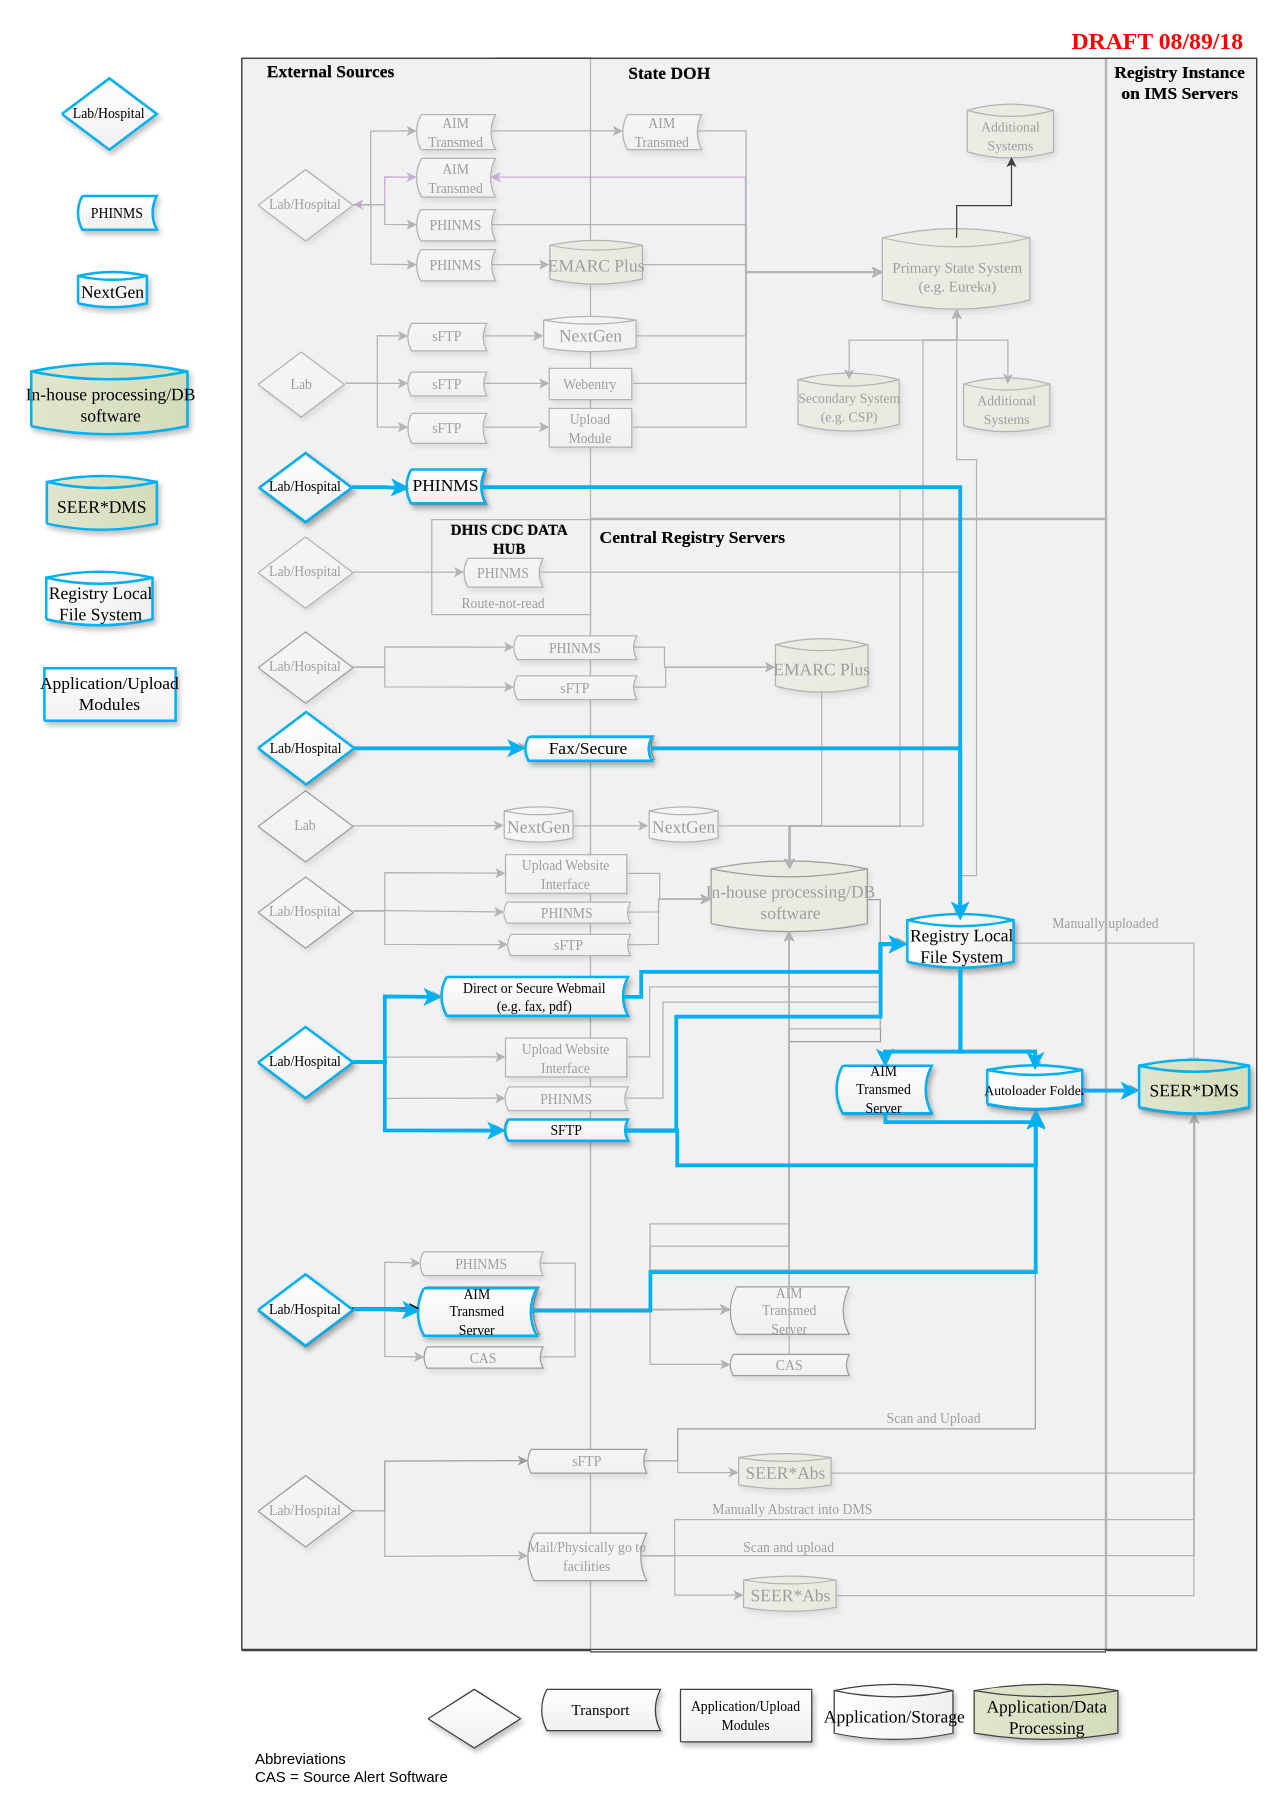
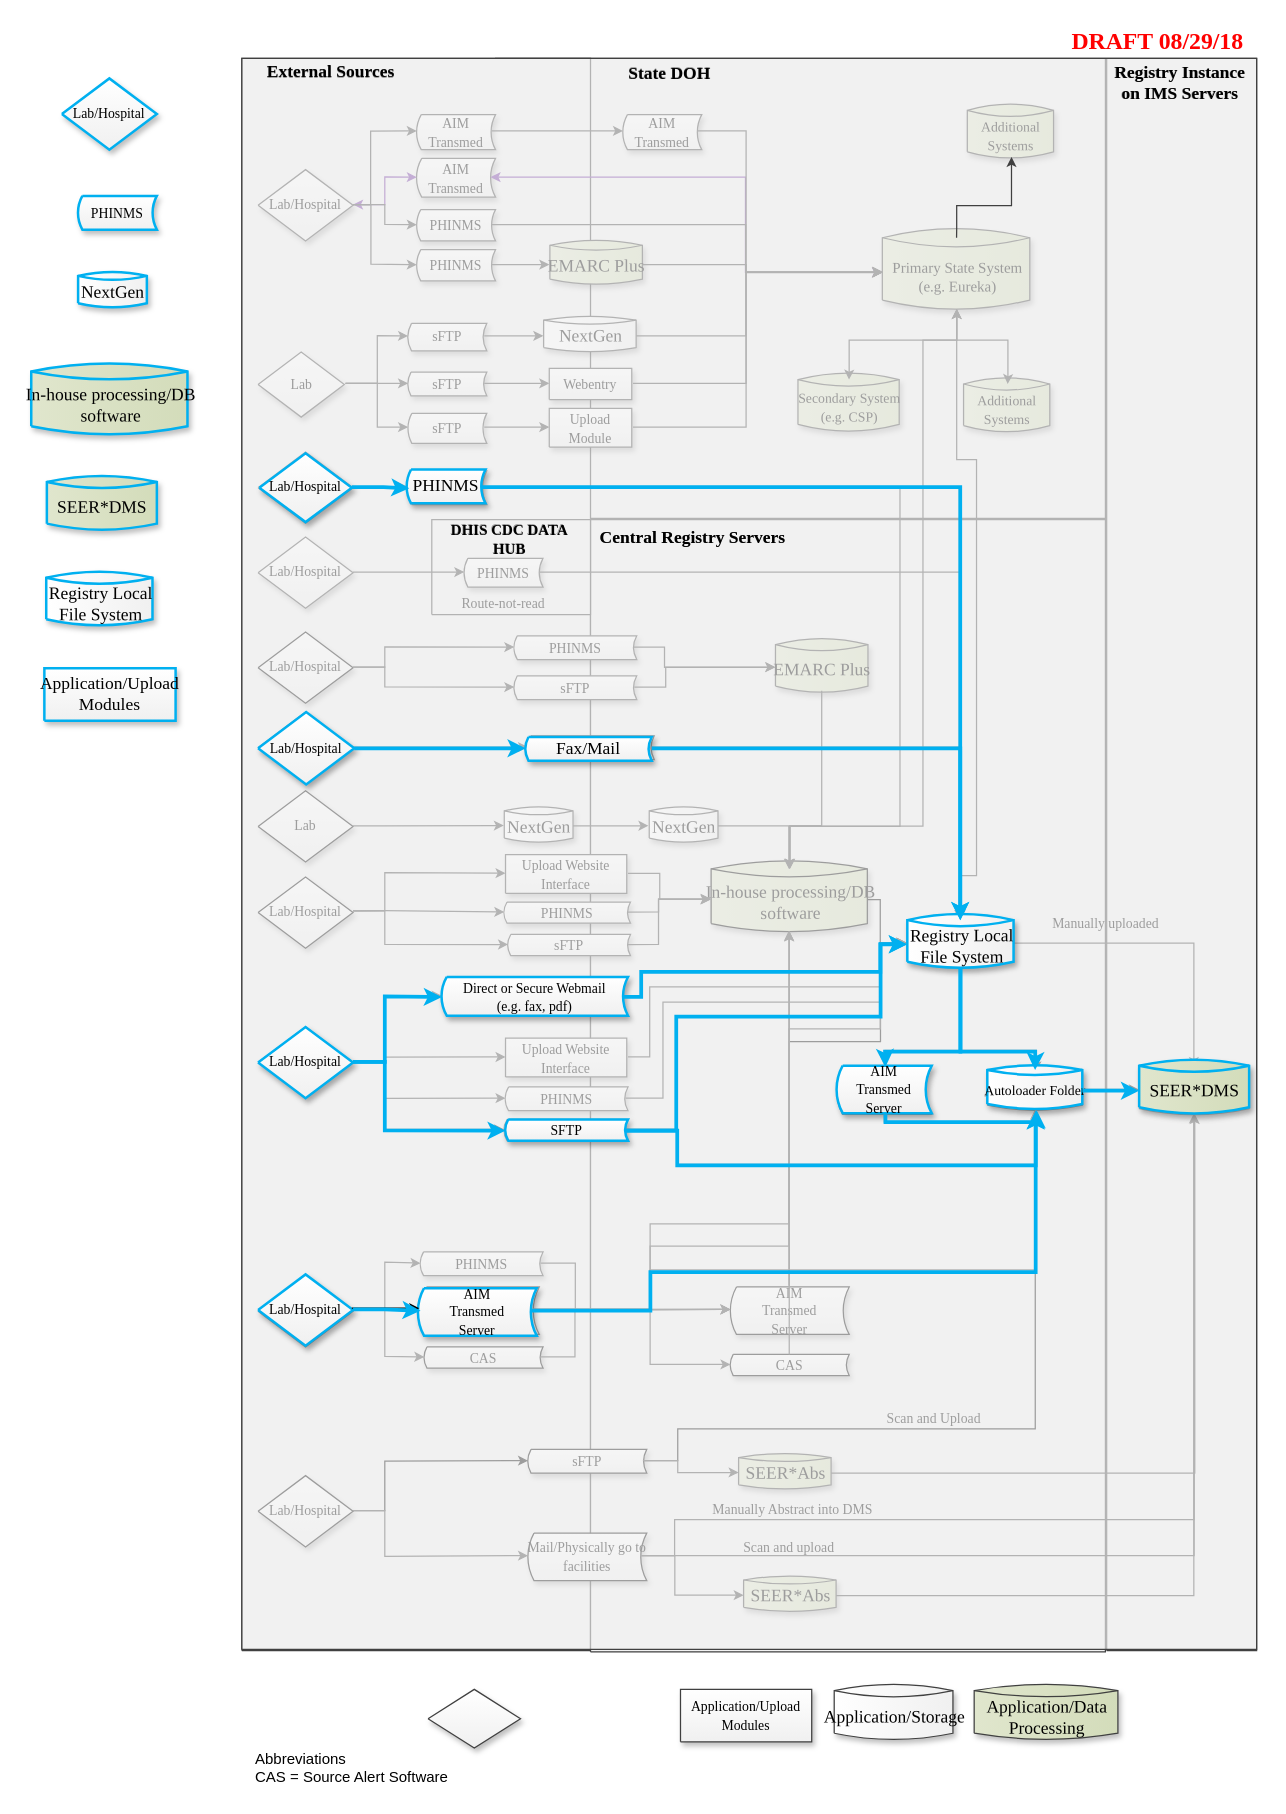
- <mxCell id="187" value="&lt;font style=&quot;font-size:19px;font-family:Calibri;color:#ff0000;direction:ltr;letter-spacing:0px;line-height:120%;opacity:1&quot;&gt;&lt;b&gt;DRAFT 08/89/18&lt;br/&gt;&lt;/b&gt;&lt;/font&gt;" style="verticalAlign=middle;align=center;vsdxID=183;fillColor=none;gradientColor=none;shape=stencil(nZBLDoAgDERP0z3SIyjew0SURgSD+Lu9kMZoXLhwN9O+tukAlrNpJg1SzDH4QW/URgNYgZTkjA4UkwJUgGXng+6DX1zLfmoymdXo17xh5zmRJ6Q42BWCfc2oJfdAr+Yv+AP9Cb7OJ3H/2JG1HNGz/84klThPVCc=);strokeColor=none;spacingTop=-1;spacingBottom=-1;spacingLeft=-1;spacingRight=-1;labelBackgroundColor=none;rounded=0;html=1;whiteSpace=wrap;" parent="1" vertex="1"><mxGeometry as="geometry" x="850" y="20" width="152" height="25" /></mxCell>
+ <mxCell id="187" value="&lt;font style=&quot;font-size:19px;font-family:Calibri;color:#ff0000;direction:ltr;letter-spacing:0px;line-height:120%;opacity:1&quot;&gt;&lt;b&gt;DRAFT 08/29/18&lt;br/&gt;&lt;/b&gt;&lt;/font&gt;" style="verticalAlign=middle;align=center;vsdxID=183;fillColor=none;gradientColor=none;shape=stencil(nZBLDoAgDERP0z3SIyjew0SURgSD+Lu9kMZoXLhwN9O+tukAlrNpJg1SzDH4QW/URgNYgZTkjA4UkwJUgGXng+6DX1zLfmoymdXo17xh5zmRJ6Q42BWCfc2oJfdAr+Yv+AP9Cb7OJ3H/2JG1HNGz/84klThPVCc=);strokeColor=none;spacingTop=-1;spacingBottom=-1;spacingLeft=-1;spacingRight=-1;labelBackgroundColor=none;rounded=0;html=1;whiteSpace=wrap;" parent="1" vertex="1"><mxGeometry as="geometry" x="850" y="20" width="152" height="25" /></mxCell>
- <mxCell id="203" value="&lt;font style=&quot;font-size:14px;font-family:Calibri;color:#000000;direction:ltr;letter-spacing:0px;line-height:120%;opacity:1&quot;&gt;Fax/Secure&lt;br/&gt;&lt;/font&gt;" style="verticalAlign=middle;align=center;vsdxID=196;fillColor=#f0f0f0;gradientColor=#ffffff;gradientDirection=north;shape=stencil(rVLLFoIgEP0alngQMnNd9h+cROVE4hko9e+DyPKRu3Yzd+7MnQuD2NHUvBWIEmNBX0UnC1sjdkKUyqYWIK2LEMsRO5YaRAX63hQhb7ln+uimH35CH/poxHa+iZIhAOSVnQNXyWbCjQnZpnK4uAqM1CzK3nNhGLv3EUsCtjHwk/eY99Jg0JZbqZupHFEcKoGdHC4Vr2Yl0wnRruCfXla+R+0tOwe2tJNEaTqzs/GW/3ITT/dzwfdLS6lUuIhpfXkCDgrnw/In);strokeColor=#00b0f0;strokeWidth=2;shadow=1;spacingTop=-1;spacingBottom=-1;spacingLeft=-1;spacingRight=-1;labelBackgroundColor=none;rounded=0;html=1;whiteSpace=wrap;" parent="1" vertex="1"><mxGeometry as="geometry" x="420" y="589" width="101" height="19" /></mxCell>
+ <mxCell id="203" value="&lt;font style=&quot;font-size:14px;font-family:Calibri;color:#000000;direction:ltr;letter-spacing:0px;line-height:120%;opacity:1&quot;&gt;Fax/Mail&lt;br/&gt;&lt;/font&gt;" style="verticalAlign=middle;align=center;vsdxID=196;fillColor=#f0f0f0;gradientColor=#ffffff;gradientDirection=north;shape=stencil(rVLLFoIgEP0alngQMnNd9h+cROVE4hko9e+DyPKRu3Yzd+7MnQuD2NHUvBWIEmNBX0UnC1sjdkKUyqYWIK2LEMsRO5YaRAX63hQhb7ln+uimH35CH/poxHa+iZIhAOSVnQNXyWbCjQnZpnK4uAqM1CzK3nNhGLv3EUsCtjHwk/eY99Jg0JZbqZupHFEcKoGdHC4Vr2Yl0wnRruCfXla+R+0tOwe2tJNEaTqzs/GW/3ITT/dzwfdLS6lUuIhpfXkCDgrnw/In);strokeColor=#00b0f0;strokeWidth=2;shadow=1;spacingTop=-1;spacingBottom=-1;spacingLeft=-1;spacingRight=-1;labelBackgroundColor=none;rounded=0;html=1;whiteSpace=wrap;" parent="1" vertex="1"><mxGeometry as="geometry" x="420" y="589" width="101" height="19" /></mxCell>
- <mxCell id="180" value="&lt;font style=&quot;font-size:12px;font-family:Calibri;color:#000000;direction:ltr;letter-spacing:0px;line-height:120%;opacity:1&quot;&gt;Transport&lt;br/&gt;&lt;/font&gt;" style="verticalAlign=middle;align=center;vsdxID=88;fillColor=#f0f0f0;gradientColor=#ffffff;gradientDirection=north;shape=stencil(rVLREoIgEPwaHmEQjJmerf6DSVQmAuek1L8PI0sz3nq729u7vYVDvOga2SrEaOfBXVSvS98gfkCMadso0D5EiB8RLyoHqgZ3s2XMWzkxp+jq7tOEIfblhOdTE6NjBOgzO0Wu0XbBzShNUyWcQwVeVC7IPnJhnJsFYSJiiXnvfMBy0B0G56XXzi7VqJFQKxzUcGVkvSp1vVLtBv5pZWN71k65ERs7OyLWdhJP+S832XK/EHx+tNLGxINY1r8vIEDxevjxAQ==);strokeColor=#404040;shadow=1;spacingTop=-1;spacingBottom=-1;spacingLeft=-1;spacingRight=-1;labelBackgroundColor=none;rounded=0;html=1;whiteSpace=wrap;" parent="1" vertex="1"><mxGeometry as="geometry" x="433" y="1351" width="95" height="33" /></mxCell>
